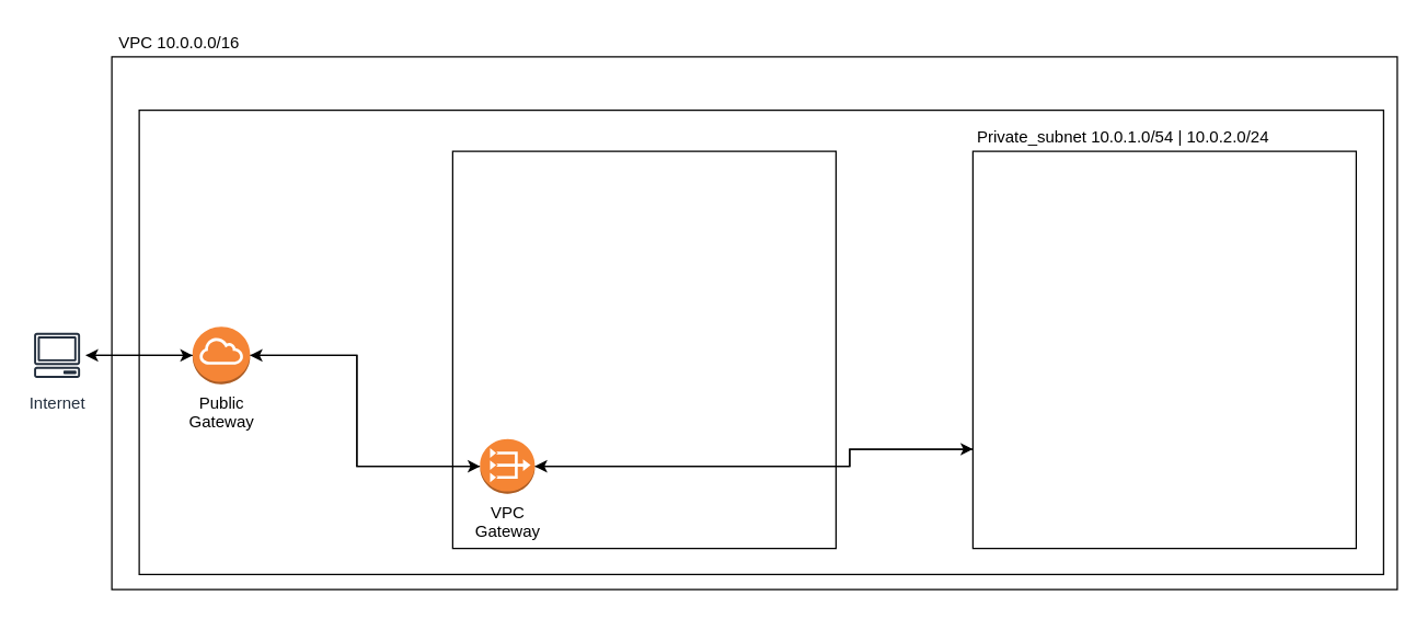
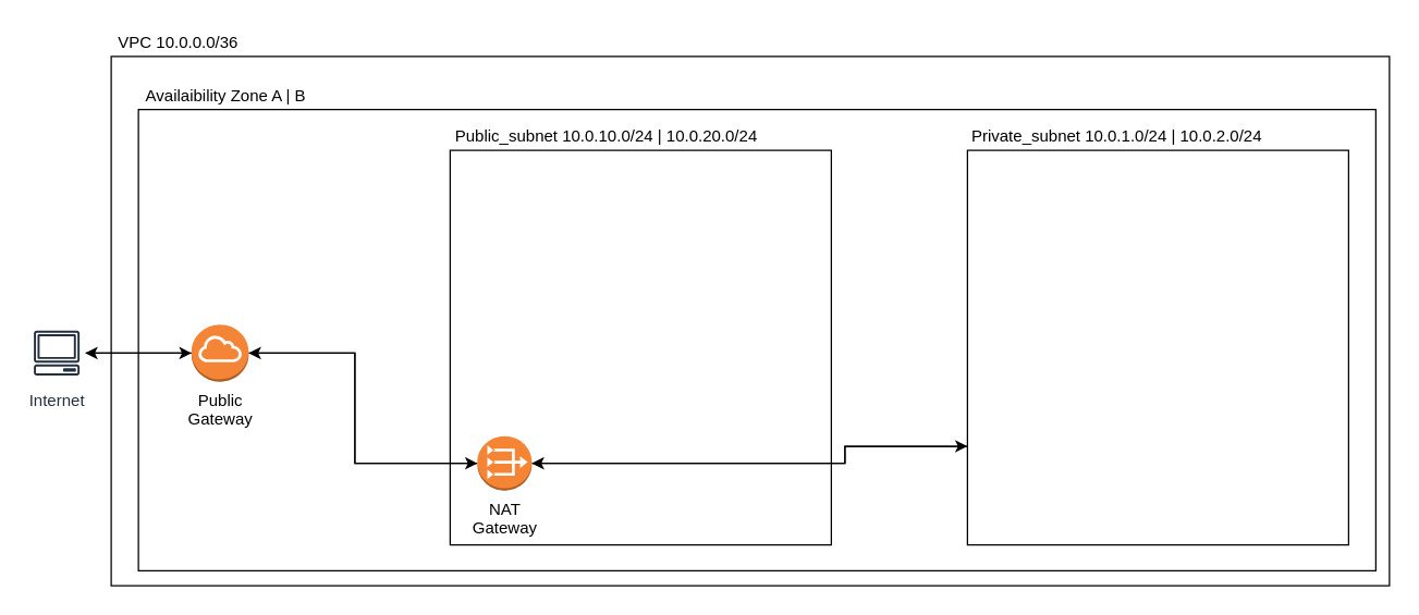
- <mxCell id="10" value="VPC 10.0.0.0/16" style="text;html=1;strokeColor=none;fillColor=none;align=center;verticalAlign=middle;whiteSpace=wrap;rounded=0;" vertex="1" parent="1"><mxGeometry x="81" y="20" width="99" height="21" as="geometry" /></mxCell>
+ <mxCell id="10" value="VPC 10.0.0.0/36" style="text;html=1;strokeColor=none;fillColor=none;align=center;verticalAlign=middle;whiteSpace=wrap;rounded=0;" vertex="1" parent="1"><mxGeometry x="81" y="20" width="99" height="21" as="geometry" /></mxCell>
+ <mxCell id="15" value="Availaibility Zone A | B" style="text;html=1;strokeColor=none;fillColor=none;align=center;verticalAlign=middle;whiteSpace=wrap;rounded=0;" vertex="1" parent="1"><mxGeometry x="101" y="59" width="129" height="21" as="geometry" /></mxCell>
+ <mxCell id="11" value="Public_subnet 10.0.10.0/24 | 10.0.20.0/24" style="text;html=1;strokeColor=none;fillColor=none;align=center;verticalAlign=middle;whiteSpace=wrap;rounded=0;" vertex="1" parent="1"><mxGeometry x="330" y="89" width="230" height="21" as="geometry" /></mxCell>
- <mxCell id="14" value="Private_subnet 10.0.1.0/54 | 10.0.2.0/24" style="text;html=1;strokeColor=none;fillColor=none;align=center;verticalAlign=middle;whiteSpace=wrap;rounded=0;" vertex="1" parent="1"><mxGeometry x="710" y="89" width="220" height="21" as="geometry" /></mxCell>
+ <mxCell id="14" value="Private_subnet 10.0.1.0/24 | 10.0.2.0/24" style="text;html=1;strokeColor=none;fillColor=none;align=center;verticalAlign=middle;whiteSpace=wrap;rounded=0;" vertex="1" parent="1"><mxGeometry x="710" y="89" width="220" height="21" as="geometry" /></mxCell>
- <mxCell id="18" value="VPC&lt;br&gt;Gateway" style="outlineConnect=0;dashed=0;verticalLabelPosition=bottom;verticalAlign=top;align=center;html=1;shape=mxgraph.aws3.vpc_nat_gateway;fillColor=#F58534;gradientColor=none;" vertex="1" parent="1"><mxGeometry x="350" y="320" width="40" height="40" as="geometry" /></mxCell>
+ <mxCell id="18" value="NAT&lt;br&gt;Gateway" style="outlineConnect=0;dashed=0;verticalLabelPosition=bottom;verticalAlign=top;align=center;html=1;shape=mxgraph.aws3.vpc_nat_gateway;fillColor=#F58534;gradientColor=none;" vertex="1" parent="1"><mxGeometry x="350" y="320" width="40" height="40" as="geometry" /></mxCell>
